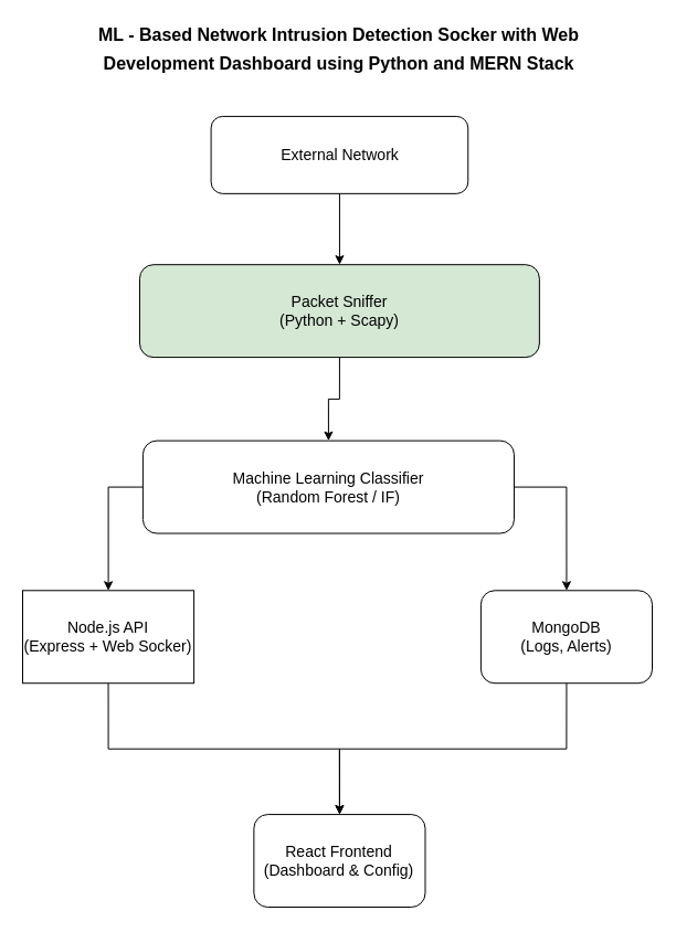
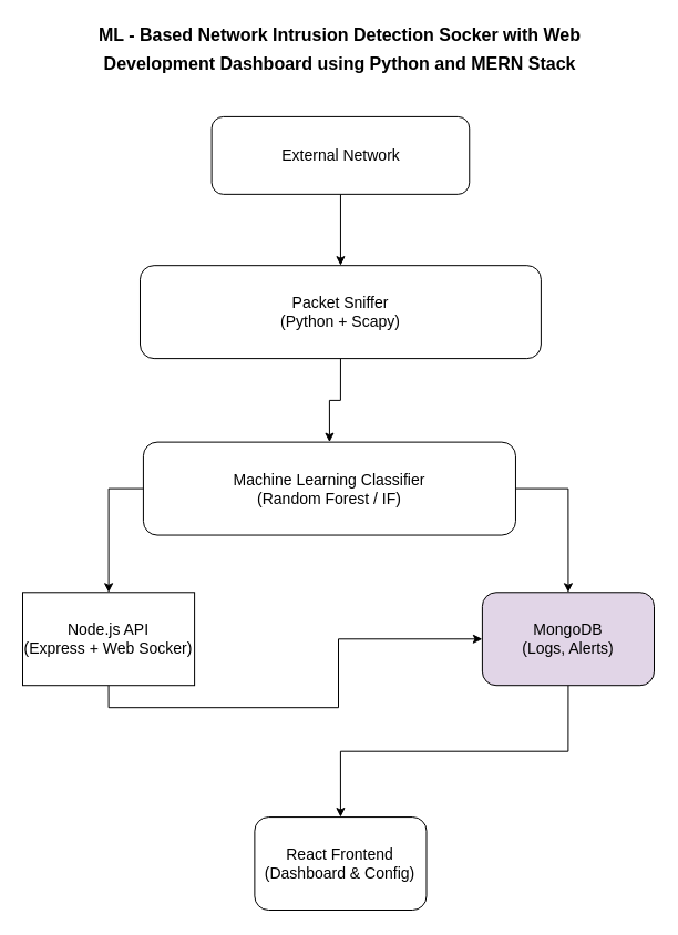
- <mxCell id="6" value="Packet Sniffer&lt;div&gt;(Python + Scapy)&lt;/div&gt;" style="rounded=1;whiteSpace=wrap;html=1;fontSize=14;fillColor=#d5e8d4;" vertex="1" parent="2"><mxGeometry x="105.986" y="218.182" width="361.905" height="83.916" as="geometry" /></mxCell>
+ <mxCell id="6" value="Packet Sniffer&lt;div&gt;(Python + Scapy)&lt;/div&gt;" style="rounded=1;whiteSpace=wrap;html=1;fontSize=14;" vertex="1" parent="2"><mxGeometry x="105.986" y="218.182" width="361.905" height="83.916" as="geometry" /></mxCell>
- <mxCell id="13" value="MongoDB&lt;div&gt;(Logs, Alerts)&lt;/div&gt;" style="rounded=1;whiteSpace=wrap;html=1;fontSize=14;" vertex="1" parent="2"><mxGeometry x="414.898" y="513.287" width="155.102" height="83.916" as="geometry" /></mxCell>
+ <mxCell id="13" value="MongoDB&lt;div&gt;(Logs, Alerts)&lt;/div&gt;" style="rounded=1;whiteSpace=wrap;html=1;fontSize=14;fillColor=#e1d5e7;" vertex="1" parent="2"><mxGeometry x="414.898" y="513.287" width="155.102" height="83.916" as="geometry" /></mxCell>
- <mxCell id="10" style="edgeStyle=orthogonalEdgeStyle;rounded=0;orthogonalLoop=1;jettySize=auto;html=1;exitX=0.5;exitY=1;exitDx=0;exitDy=0;entryX=0.5;entryY=0;entryDx=0;entryDy=0;fontSize=14;" edge="1" parent="2" source="11" target="14"><mxGeometry relative="1" as="geometry" /></mxCell>
+ <mxCell id="10" style="edgeStyle=orthogonalEdgeStyle;rounded=0;orthogonalLoop=1;jettySize=auto;html=1;exitX=0.5;exitY=1;exitDx=0;exitDy=0;fontSize=14;" edge="1" parent="2" source="11" target="13"><mxGeometry relative="1" as="geometry" /></mxCell>
